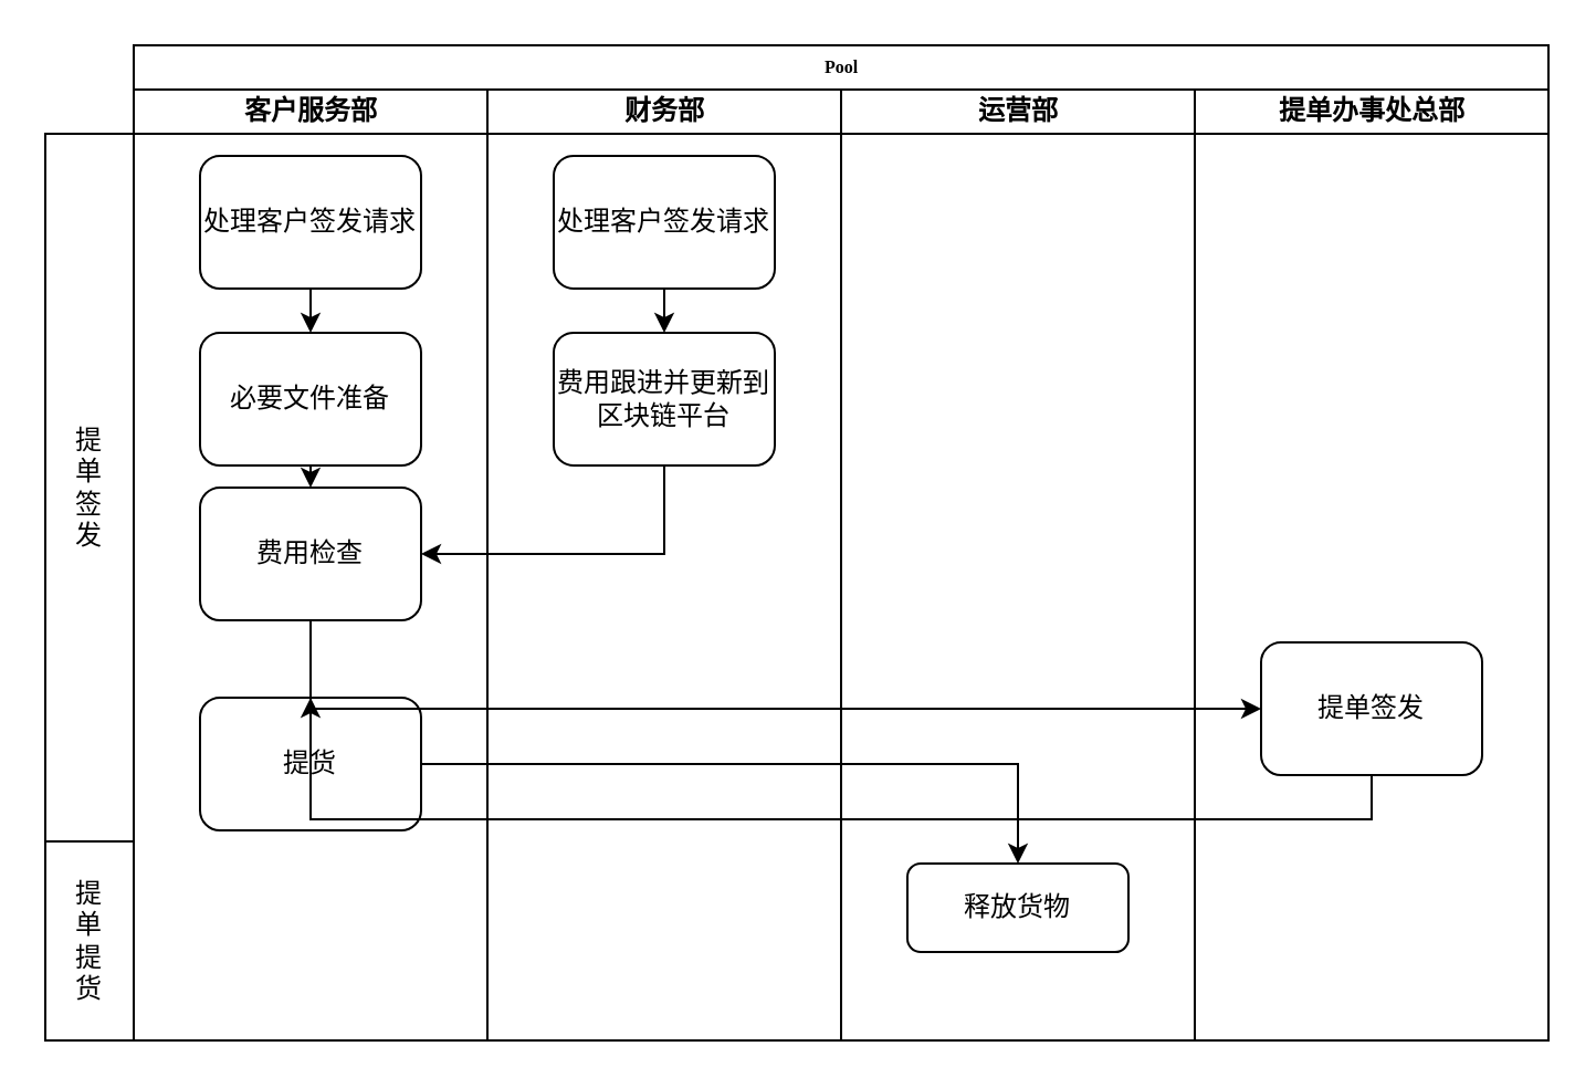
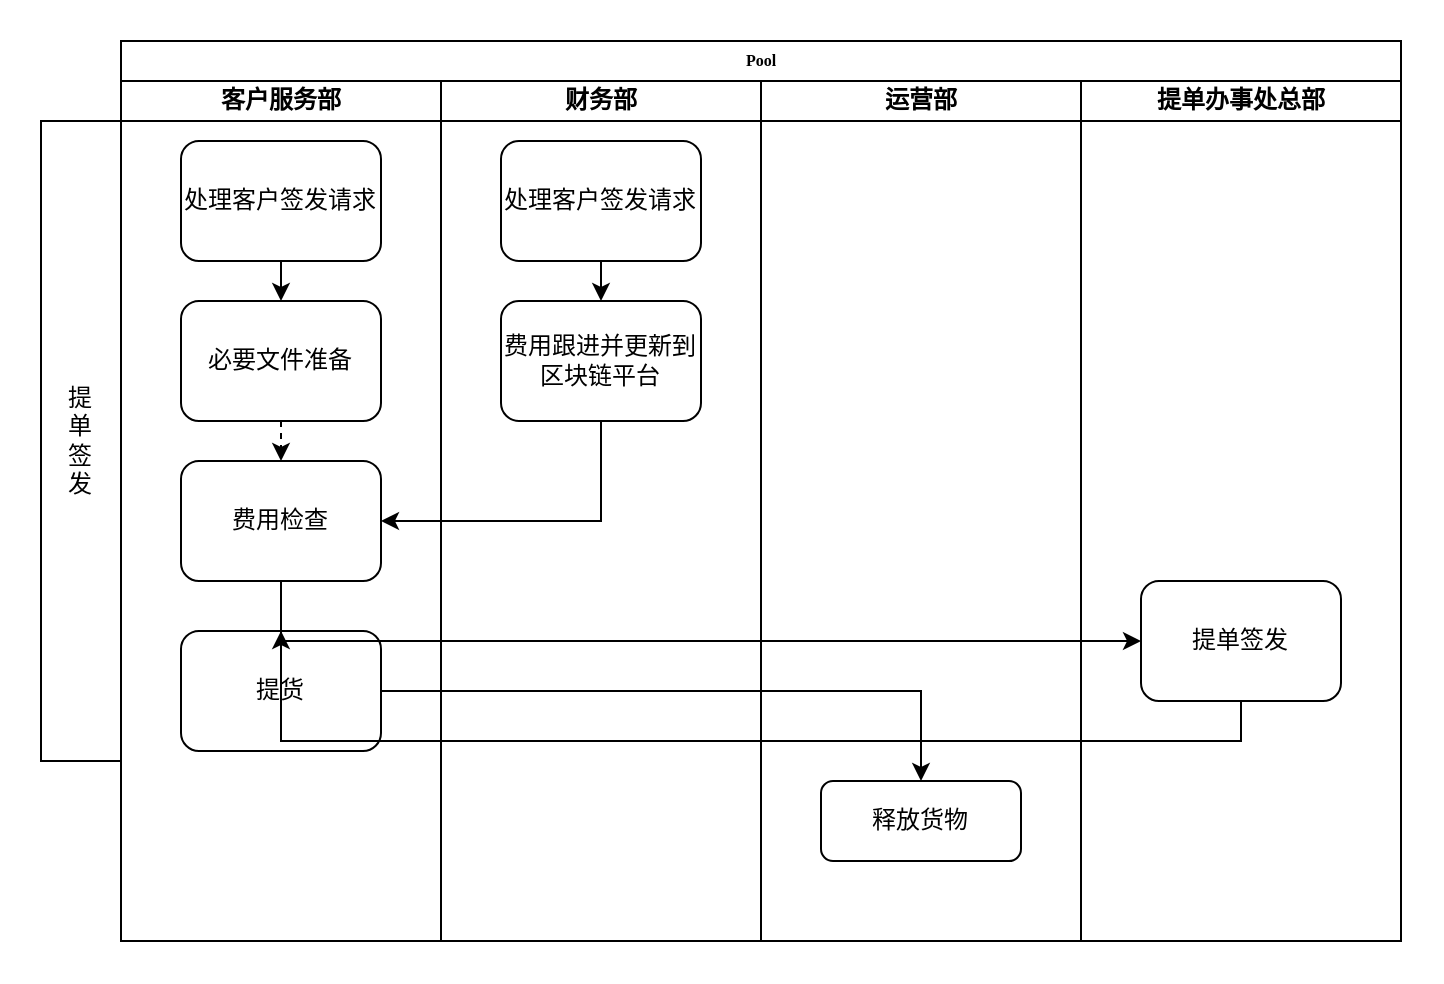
- <mxCell id="8" value="&lt;font style=&quot;font-size: 12px;&quot;&gt;费用检查&lt;/font&gt;" style="rounded=1;whiteSpace=wrap;html=1;shadow=0;labelBackgroundColor=none;strokeWidth=1;fontFamily=Verdana;fontSize=8;align=center;" vertex="1" parent="3"><mxGeometry x="30" y="180" width="100" height="60" as="geometry" /></mxCell>
+ <mxCell id="8" value="&lt;font style=&quot;font-size: 12px;&quot;&gt;费用检查&lt;/font&gt;" style="rounded=1;whiteSpace=wrap;html=1;shadow=0;labelBackgroundColor=none;strokeWidth=1;fontFamily=Verdana;fontSize=8;align=center;" vertex="1" parent="3"><mxGeometry x="30" y="190" width="100" height="60" as="geometry" /></mxCell>
- <mxCell id="23" value="提&lt;br&gt;单&lt;br&gt;提&lt;br&gt;货" style="rounded=0;whiteSpace=wrap;html=1;" vertex="1" parent="1"><mxGeometry x="20" y="380" width="40" height="90" as="geometry" /></mxCell>
